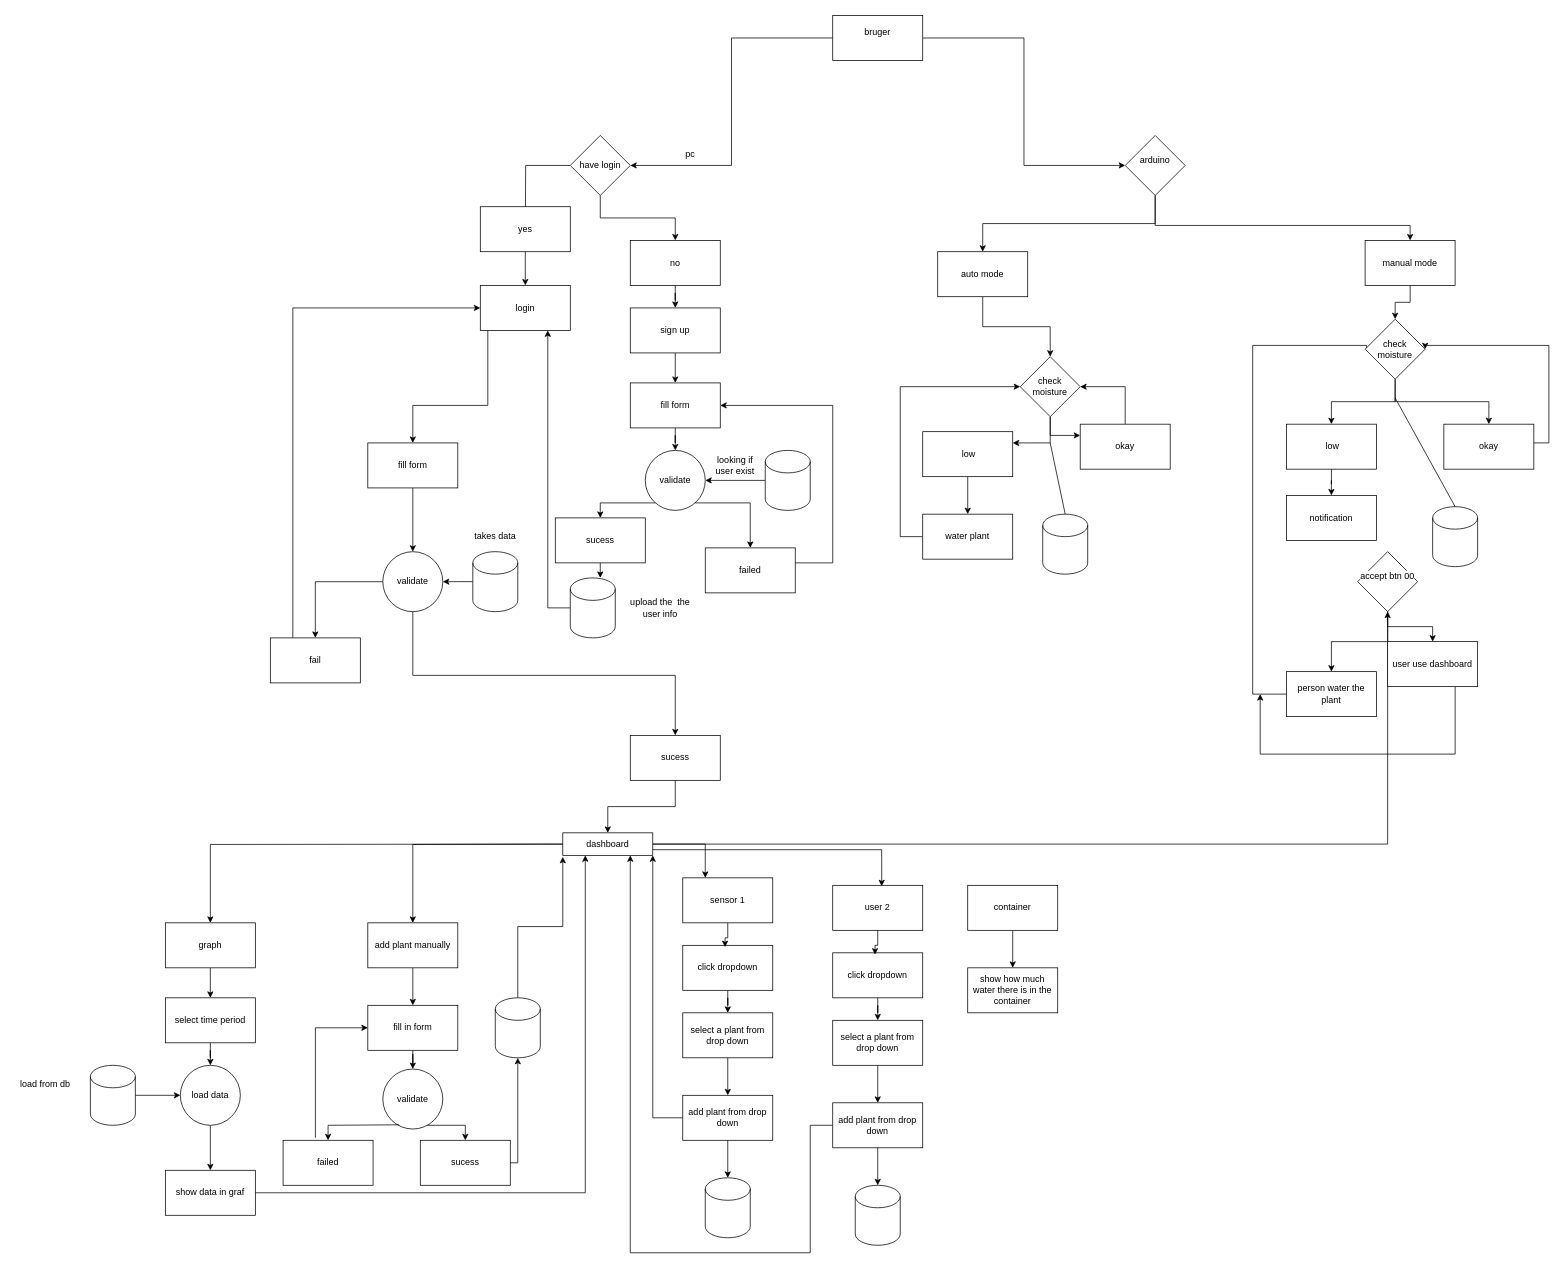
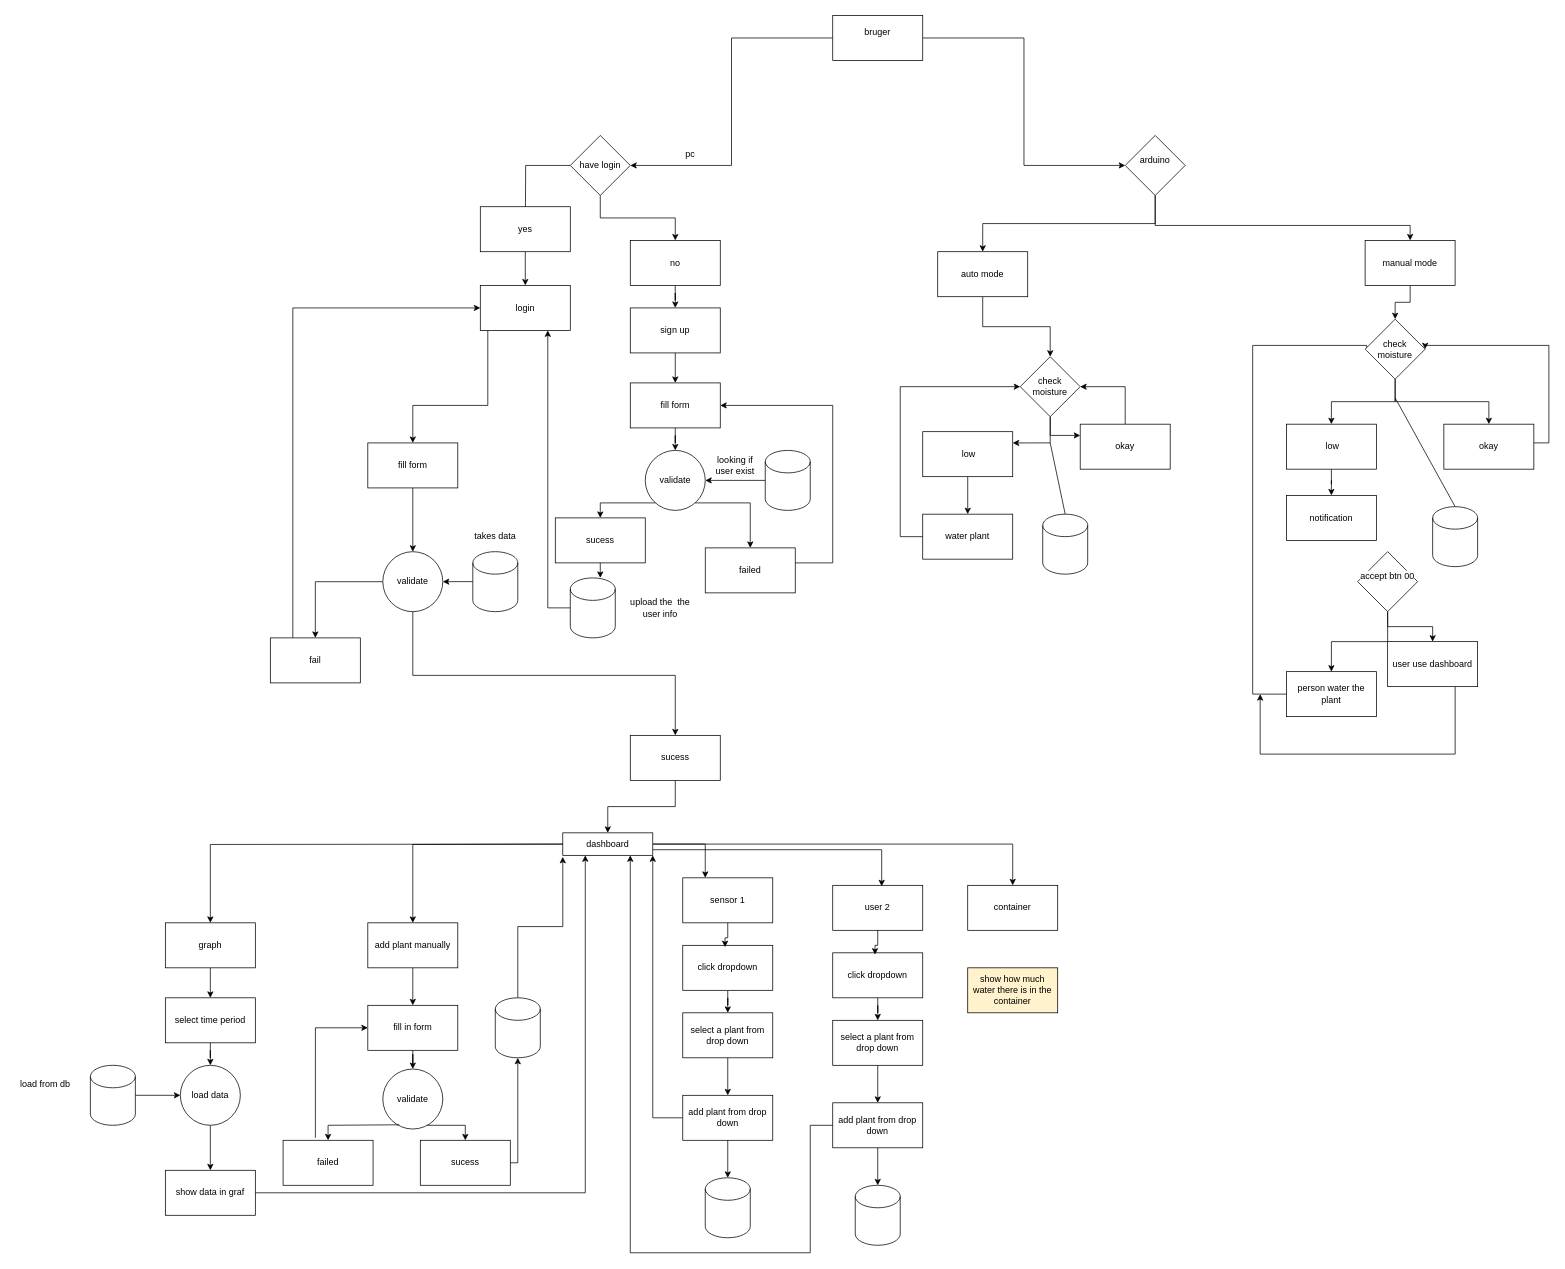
- <mxCell id="9" style="edgeStyle=orthogonalEdgeStyle;rounded=0;orthogonalLoop=1;jettySize=auto;html=1;exitX=1;exitY=0.5;exitDx=0;exitDy=0;" parent="1" source="90" target="78" edge="1"><mxGeometry relative="1" as="geometry"><mxPoint x="830" y="1144.97" as="sourcePoint" /></mxGeometry></mxCell>
+ <mxCell id="9" style="edgeStyle=orthogonalEdgeStyle;rounded=0;orthogonalLoop=1;jettySize=auto;html=1;entryX=0.5;entryY=0;entryDx=0;entryDy=0;exitX=1;exitY=0.5;exitDx=0;exitDy=0;" parent="1" source="90" target="36" edge="1"><mxGeometry relative="1" as="geometry"><mxPoint x="830" y="1144.97" as="sourcePoint" /></mxGeometry></mxCell>
- <mxCell id="35" style="edgeStyle=orthogonalEdgeStyle;rounded=0;orthogonalLoop=1;jettySize=auto;html=1;entryX=0.5;entryY=0;entryDx=0;entryDy=0;" parent="1" source="36" target="105" edge="1"><mxGeometry relative="1" as="geometry"><mxPoint x="1350" y="1290" as="targetPoint" /></mxGeometry></mxCell>
- <mxCell id="105" value="show how much water there is in the container" style="rounded=0;whiteSpace=wrap;html=1;" parent="1" vertex="1"><mxGeometry x="1290" y="1290" width="120" height="60" as="geometry" /></mxCell>
+ <mxCell id="105" value="show how much water there is in the container" style="rounded=0;whiteSpace=wrap;html=1;fillColor=#fff2cc;" parent="1" vertex="1"><mxGeometry x="1290" y="1290" width="120" height="60" as="geometry" /></mxCell>
